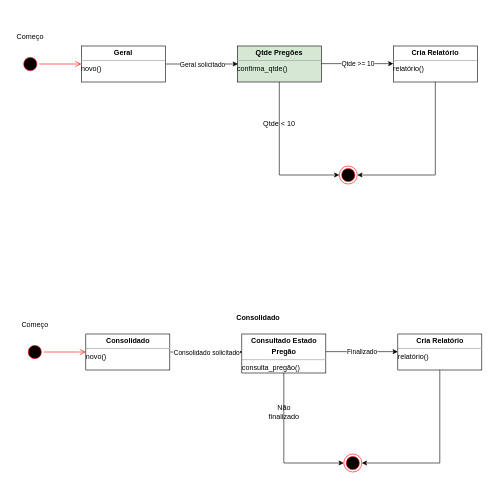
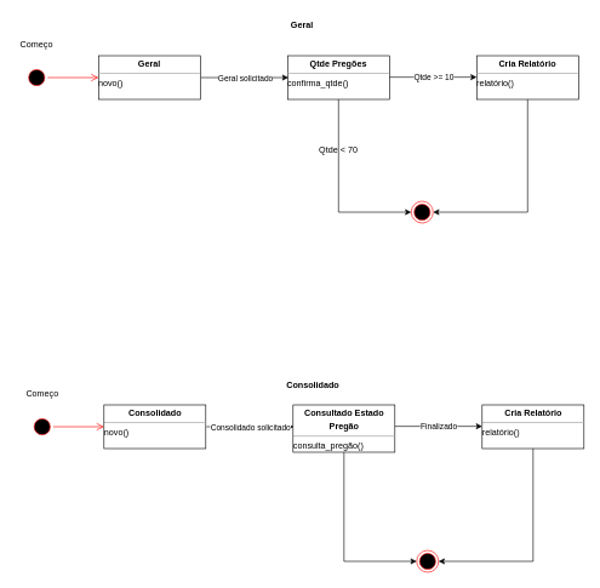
+ <mxCell id="17" value="Geral" style="text;align=center;fontStyle=1;verticalAlign=middle;spacingLeft=3;spacingRight=3;strokeColor=none;rotatable=0;points=[[0,0.5],[1,0.5]];portConstraint=eastwest;" vertex="1" parent="1"><mxGeometry x="375" y="20" width="80" height="26" as="geometry" /></mxCell>
- <mxCell id="5" value="&lt;p style=&quot;margin:0px;margin-top:4px;text-align:center;&quot;&gt;&lt;b&gt;Qtde Pregões&lt;/b&gt;&lt;/p&gt;&lt;hr size=&quot;1&quot;&gt;&lt;div style=&quot;height:2px;&quot;&gt;confirma_qtde()&lt;/div&gt;" style="verticalAlign=top;align=left;overflow=fill;fontSize=12;fontFamily=Helvetica;html=1;fillColor=#d5e8d4;" vertex="1" parent="1"><mxGeometry x="395" y="76" width="140" height="60" as="geometry" /></mxCell>
+ <mxCell id="5" value="&lt;p style=&quot;margin:0px;margin-top:4px;text-align:center;&quot;&gt;&lt;b&gt;Qtde Pregões&lt;/b&gt;&lt;/p&gt;&lt;hr size=&quot;1&quot;&gt;&lt;div style=&quot;height:2px;&quot;&gt;confirma_qtde()&lt;/div&gt;" style="verticalAlign=top;align=left;overflow=fill;fontSize=12;fontFamily=Helvetica;html=1;" vertex="1" parent="1"><mxGeometry x="395" y="76" width="140" height="60" as="geometry" /></mxCell>
- <mxCell id="18" value="Qtde &amp;lt; 10" style="text;html=1;strokeColor=none;fillColor=none;align=center;verticalAlign=middle;whiteSpace=wrap;rounded=0;" vertex="1" parent="1"><mxGeometry x="435" y="191" width="60" height="30" as="geometry" /></mxCell>
+ <mxCell id="18" value="Qtde &amp;lt; 70" style="text;html=1;strokeColor=none;fillColor=none;align=center;verticalAlign=middle;whiteSpace=wrap;rounded=0;" vertex="1" parent="1"><mxGeometry x="435" y="191" width="60" height="30" as="geometry" /></mxCell>
- <mxCell id="35" value="Não finalizado" style="text;html=1;strokeColor=none;fillColor=none;align=center;verticalAlign=middle;whiteSpace=wrap;rounded=0;" vertex="1" parent="1"><mxGeometry x="442.5" y="671" width="60" height="30" as="geometry" /></mxCell>
